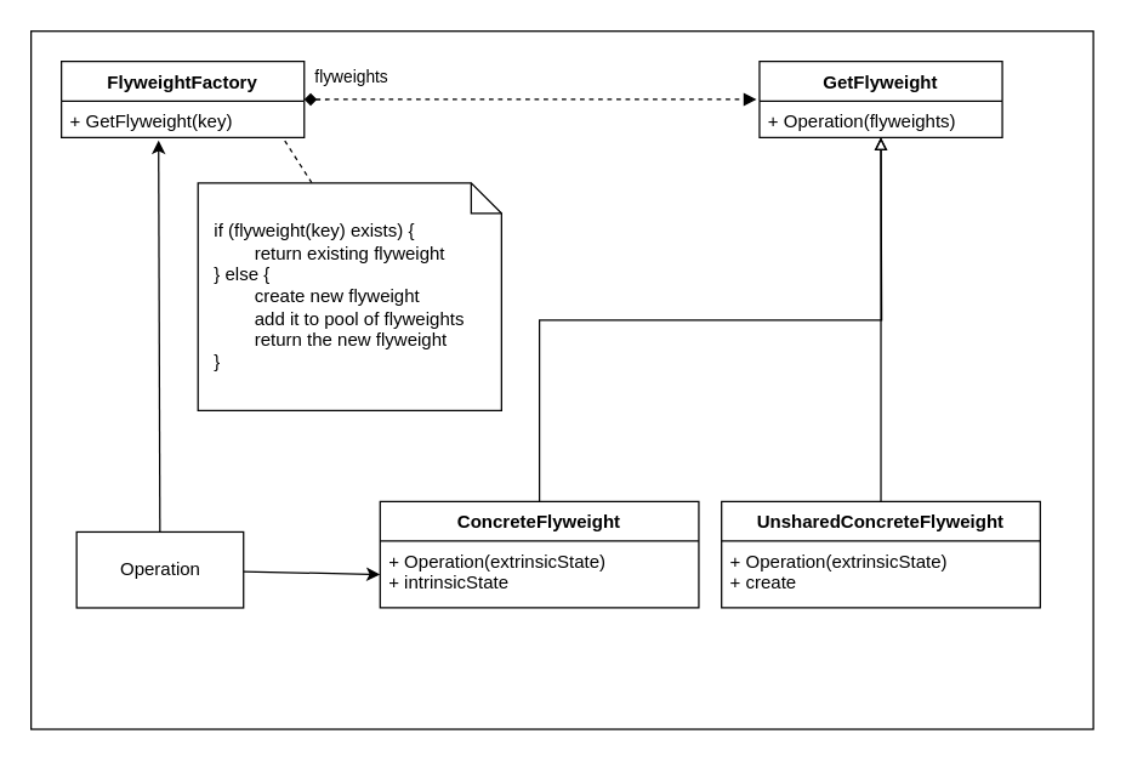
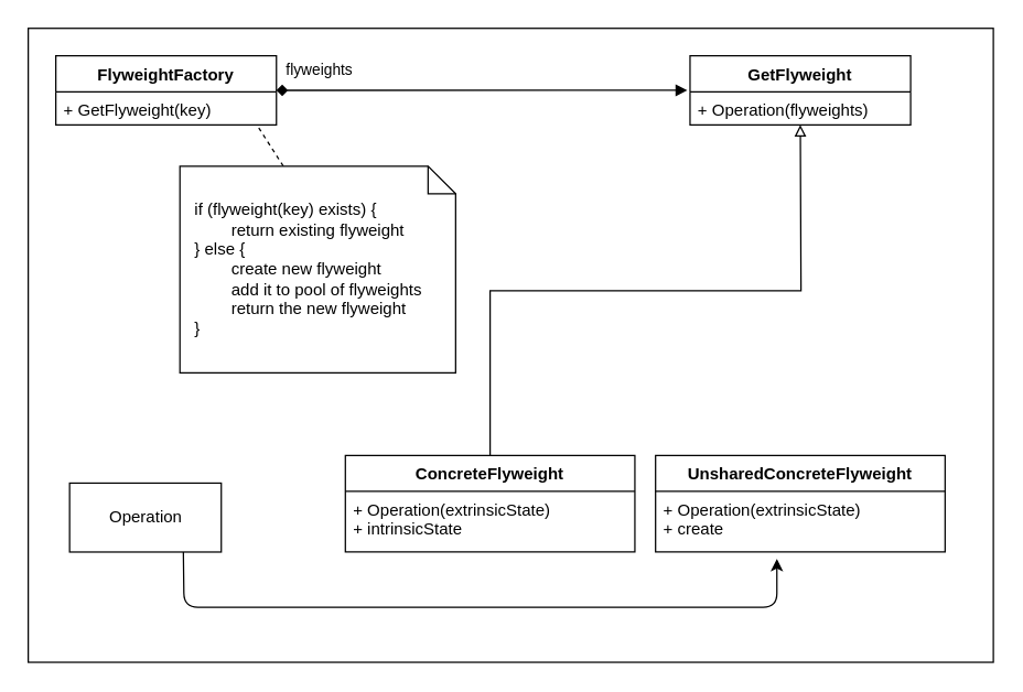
- <mxCell id="15" style="edgeStyle=none;rounded=1;html=1;entryX=-0.012;entryY=-0.042;entryDx=0;entryDy=0;entryPerimeter=0;endArrow=block;endFill=1;startArrow=diamond;startFill=1;dashed=1;" edge="1" parent="1" source="17" target="4"><mxGeometry relative="1" as="geometry" /></mxCell>
+ <mxCell id="15" style="edgeStyle=none;rounded=1;html=1;entryX=-0.012;entryY=-0.042;entryDx=0;entryDy=0;entryPerimeter=0;endArrow=block;endFill=1;startArrow=diamond;startFill=1;" edge="1" parent="1" source="17" target="4"><mxGeometry relative="1" as="geometry" /></mxCell>
- <mxCell id="8" style="edgeStyle=none;html=1;entryX=0.4;entryY=1.083;entryDx=0;entryDy=0;entryPerimeter=0;" parent="1" source="11" target="18" edge="1"><mxGeometry relative="1" as="geometry"><mxPoint x="105" y="100" as="targetPoint" /></mxGeometry></mxCell>
- <mxCell id="5" style="edgeStyle=orthogonalEdgeStyle;rounded=0;orthogonalLoop=1;jettySize=auto;html=1;endArrow=block;endFill=0;" parent="1" source="6" target="3" edge="1"><mxGeometry relative="1" as="geometry" /></mxCell>
- <mxCell id="9" style="edgeStyle=none;html=1;entryX=0;entryY=0.5;entryDx=0;entryDy=0;" edge="1" parent="1" source="11" target="13"><mxGeometry relative="1" as="geometry" /></mxCell>
+ <mxCell id="10" style="edgeStyle=none;html=1;exitX=0.75;exitY=1;exitDx=0;exitDy=0;entryX=0.419;entryY=1.114;entryDx=0;entryDy=0;entryPerimeter=0;rounded=1;" edge="1" parent="1" source="11" target="7"><mxGeometry relative="1" as="geometry"><Array as="points"><mxPoint x="133" y="440" /><mxPoint x="563" y="440" /></Array></mxGeometry></mxCell>
